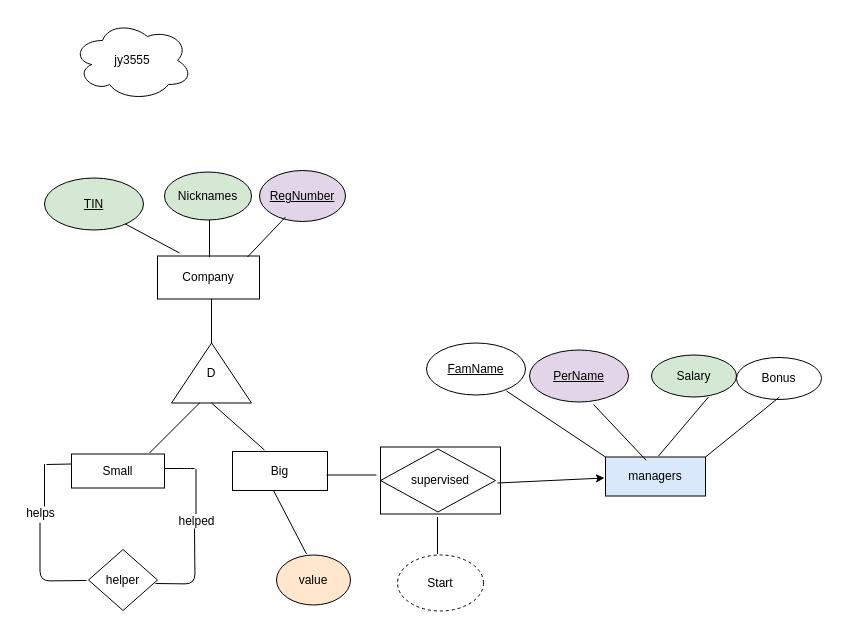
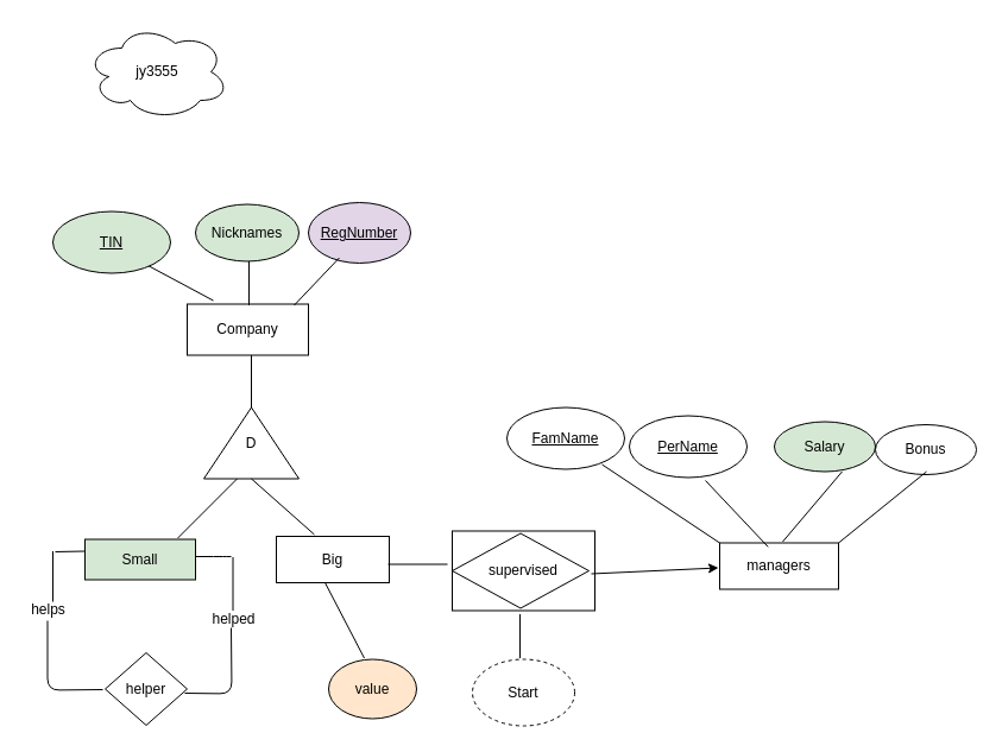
- <mxCell id="18" value="&lt;u&gt;PerName&lt;/u&gt;" style="ellipse;whiteSpace=wrap;html=1;fillColor=#e1d5e7;" vertex="1" parent="1"><mxGeometry x="529" y="349.5" width="99" height="52" as="geometry" /></mxCell>
+ <mxCell id="18" value="&lt;u&gt;PerName&lt;/u&gt;" style="ellipse;whiteSpace=wrap;html=1;" vertex="1" parent="1"><mxGeometry x="529" y="349.5" width="99" height="52" as="geometry" /></mxCell>
- <mxCell id="14" value="Small" style="rounded=0;whiteSpace=wrap;html=1;" vertex="1" parent="1"><mxGeometry x="71" y="453.5" width="93" height="34" as="geometry" /></mxCell>
+ <mxCell id="14" value="Small" style="rounded=0;whiteSpace=wrap;html=1;fillColor=#d5e8d4;" vertex="1" parent="1"><mxGeometry x="71" y="453.5" width="93" height="34" as="geometry" /></mxCell>
- <mxCell id="16" value="managers" style="rounded=0;whiteSpace=wrap;html=1;fillColor=#dae8fc;" vertex="1" parent="1"><mxGeometry x="605" y="456.5" width="100" height="39" as="geometry" /></mxCell>
+ <mxCell id="16" value="managers" style="rounded=0;whiteSpace=wrap;html=1;" vertex="1" parent="1"><mxGeometry x="605" y="456.5" width="100" height="39" as="geometry" /></mxCell>
